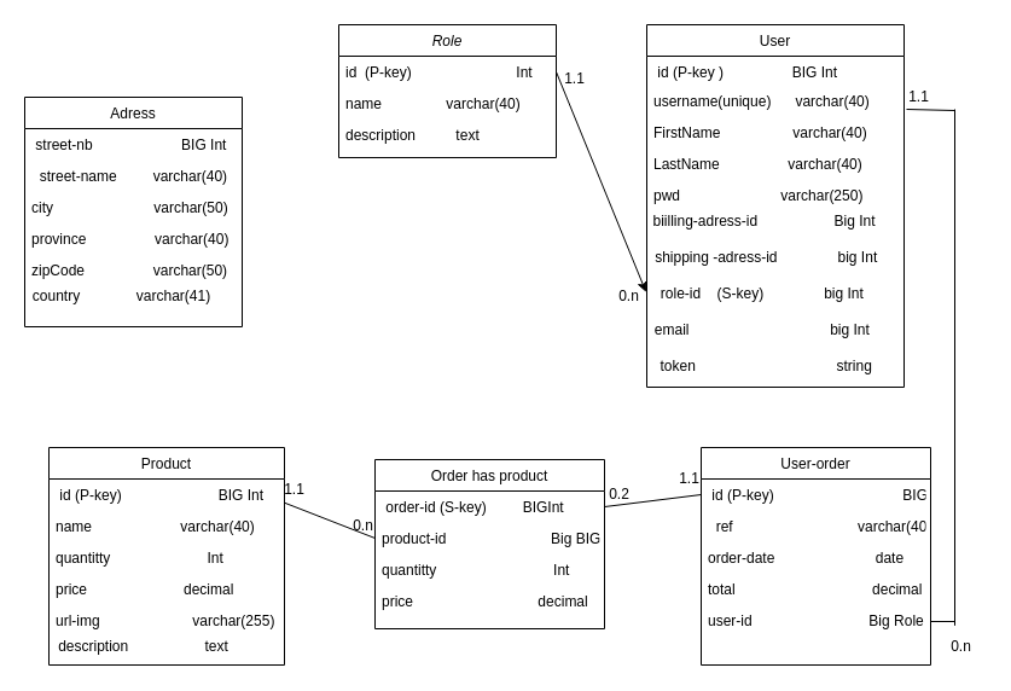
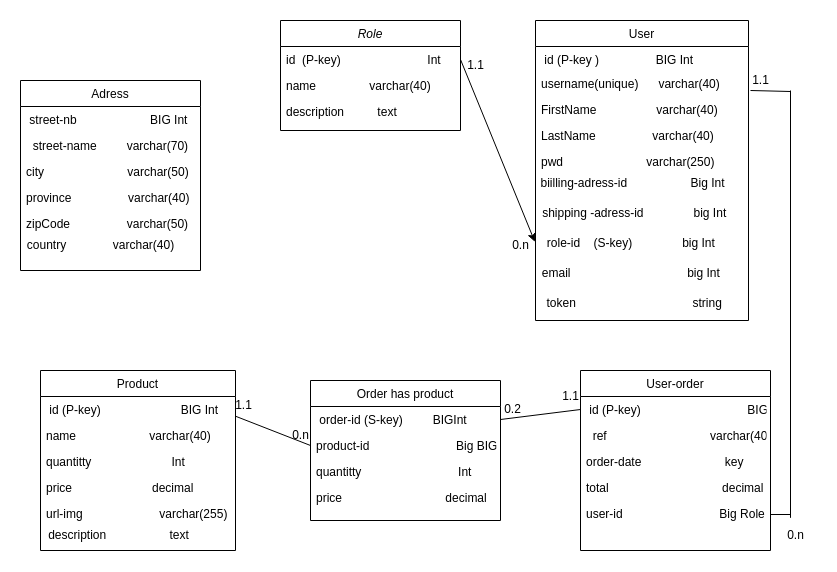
- <mxCell id="37" value="  street-name         varchar(40)" style="text;align=left;verticalAlign=top;spacingLeft=4;spacingRight=4;overflow=hidden;rotatable=0;points=[[0,0.5],[1,0.5]];portConstraint=eastwest;rounded=0;shadow=0;html=0;" parent="35" vertex="1"><mxGeometry y="52" width="180" height="26" as="geometry" /></mxCell>
+ <mxCell id="37" value="  street-name         varchar(70)" style="text;align=left;verticalAlign=top;spacingLeft=4;spacingRight=4;overflow=hidden;rotatable=0;points=[[0,0.5],[1,0.5]];portConstraint=eastwest;rounded=0;shadow=0;html=0;" parent="35" vertex="1"><mxGeometry y="52" width="180" height="26" as="geometry" /></mxCell>
- <mxCell id="41" value="country&amp;nbsp; &amp;nbsp; &amp;nbsp; &amp;nbsp; &amp;nbsp; &amp;nbsp; &amp;nbsp; varchar(41)&amp;nbsp; &amp;nbsp; &amp;nbsp;&amp;nbsp;" style="text;html=1;align=center;verticalAlign=middle;resizable=0;points=[];autosize=1;strokeColor=none;fillColor=none;" parent="35" vertex="1"><mxGeometry y="150" width="180" height="30" as="geometry" /></mxCell>
+ <mxCell id="41" value="country&amp;nbsp; &amp;nbsp; &amp;nbsp; &amp;nbsp; &amp;nbsp; &amp;nbsp; &amp;nbsp; varchar(40)&amp;nbsp; &amp;nbsp; &amp;nbsp;&amp;nbsp;" style="text;html=1;align=center;verticalAlign=middle;resizable=0;points=[];autosize=1;strokeColor=none;fillColor=none;" parent="35" vertex="1"><mxGeometry y="150" width="180" height="30" as="geometry" /></mxCell>
- <mxCell id="20" value="order-date                         date" style="text;align=left;verticalAlign=top;spacingLeft=4;spacingRight=4;overflow=hidden;rotatable=0;points=[[0,0.5],[1,0.5]];portConstraint=eastwest;rounded=0;shadow=0;html=0;" parent="17" vertex="1"><mxGeometry y="78" width="190" height="26" as="geometry" /></mxCell>
+ <mxCell id="20" value="order-date                         key" style="text;align=left;verticalAlign=top;spacingLeft=4;spacingRight=4;overflow=hidden;rotatable=0;points=[[0,0.5],[1,0.5]];portConstraint=eastwest;rounded=0;shadow=0;html=0;" parent="17" vertex="1"><mxGeometry y="78" width="190" height="26" as="geometry" /></mxCell>
